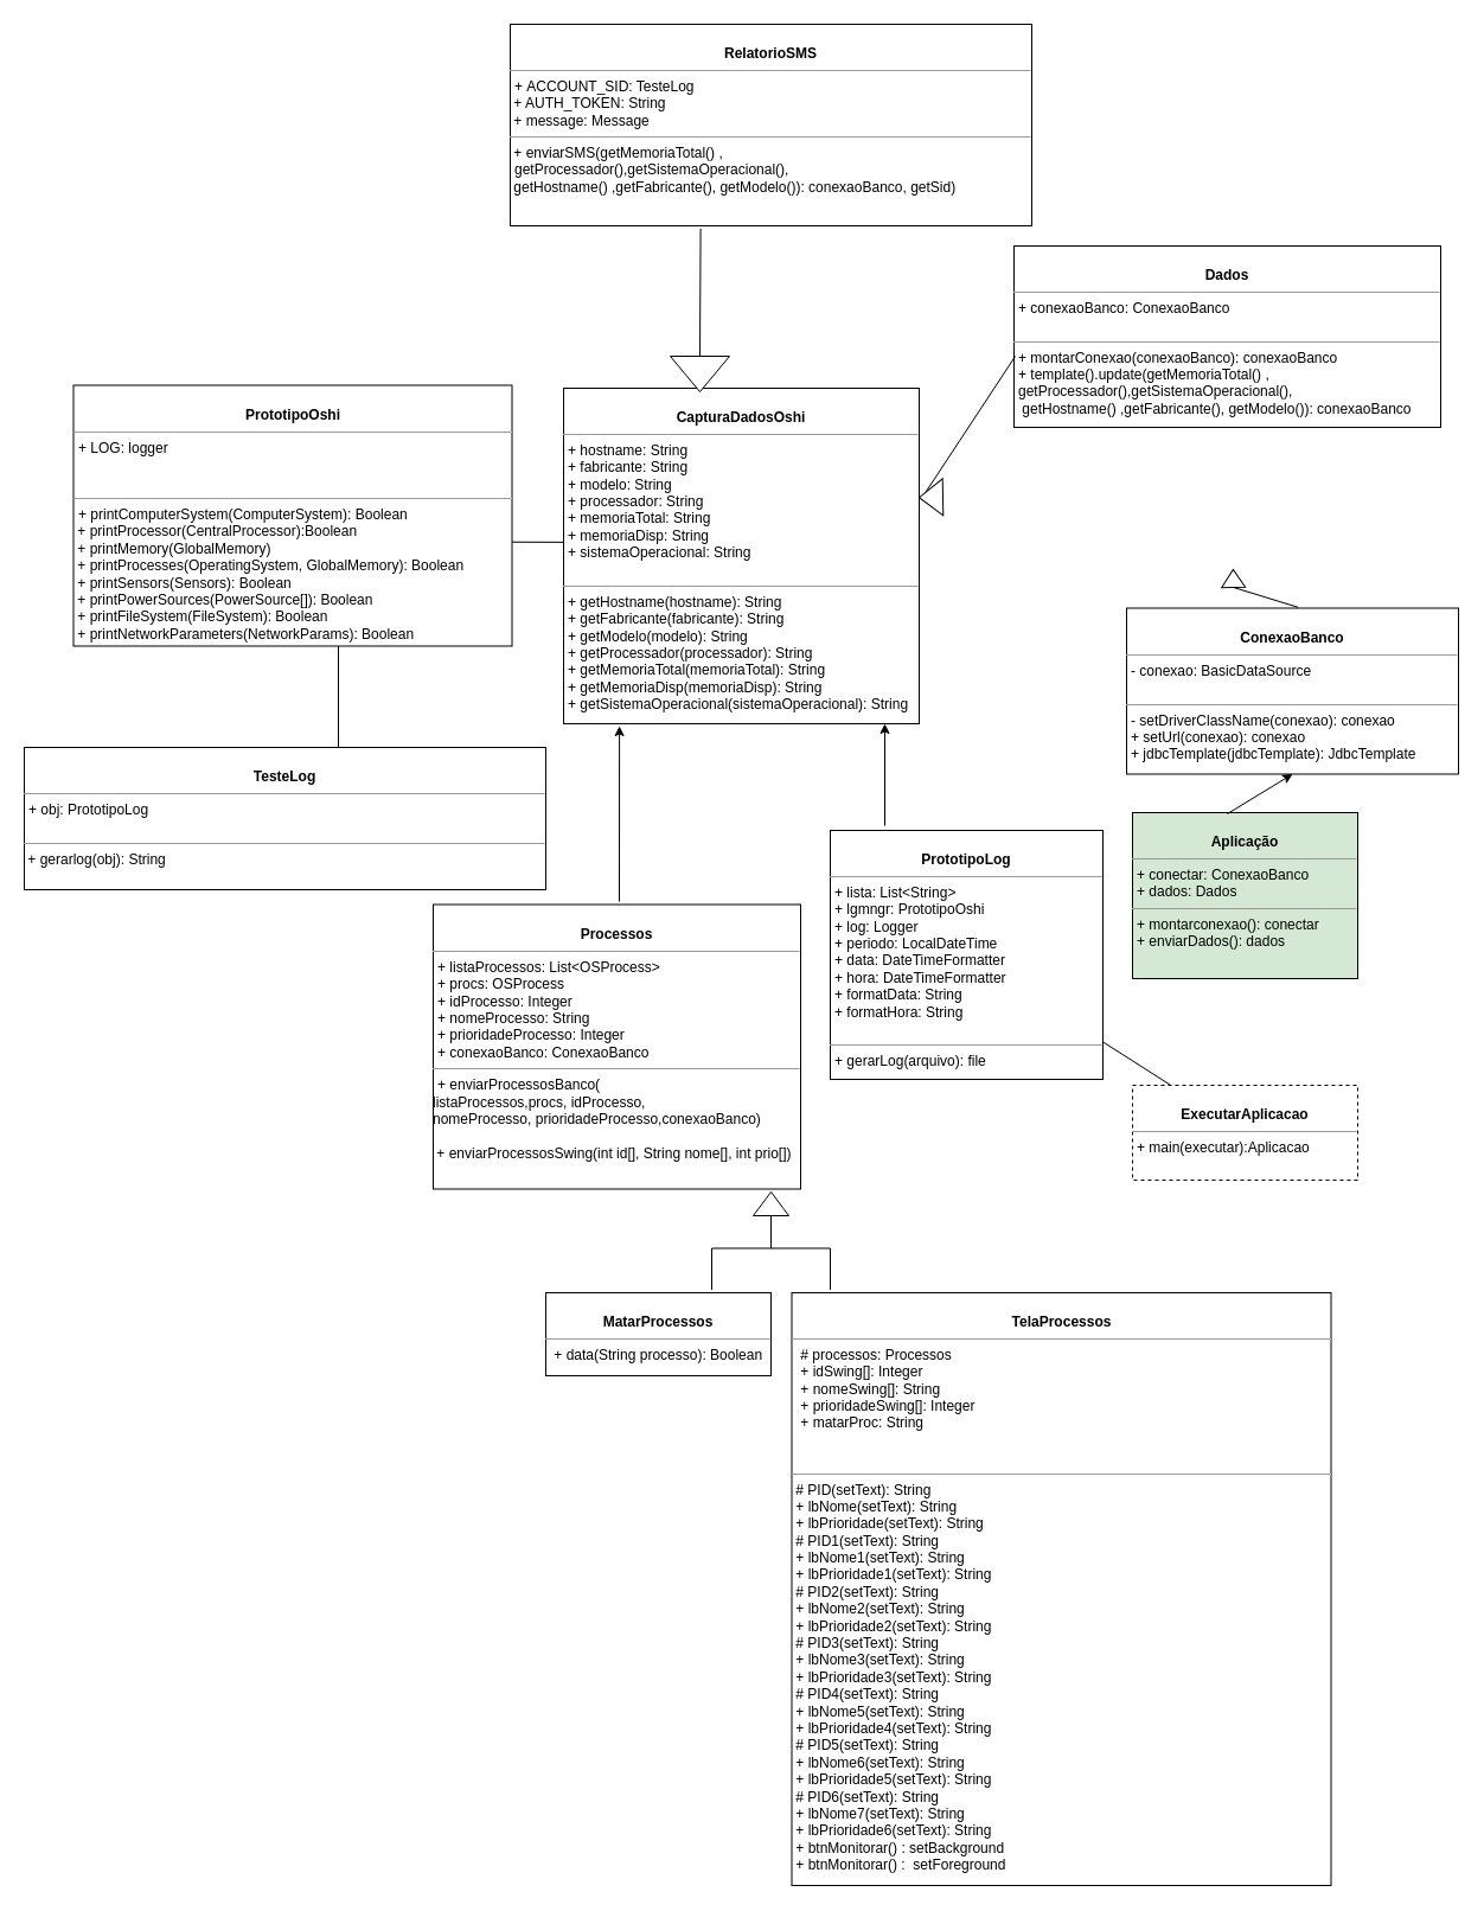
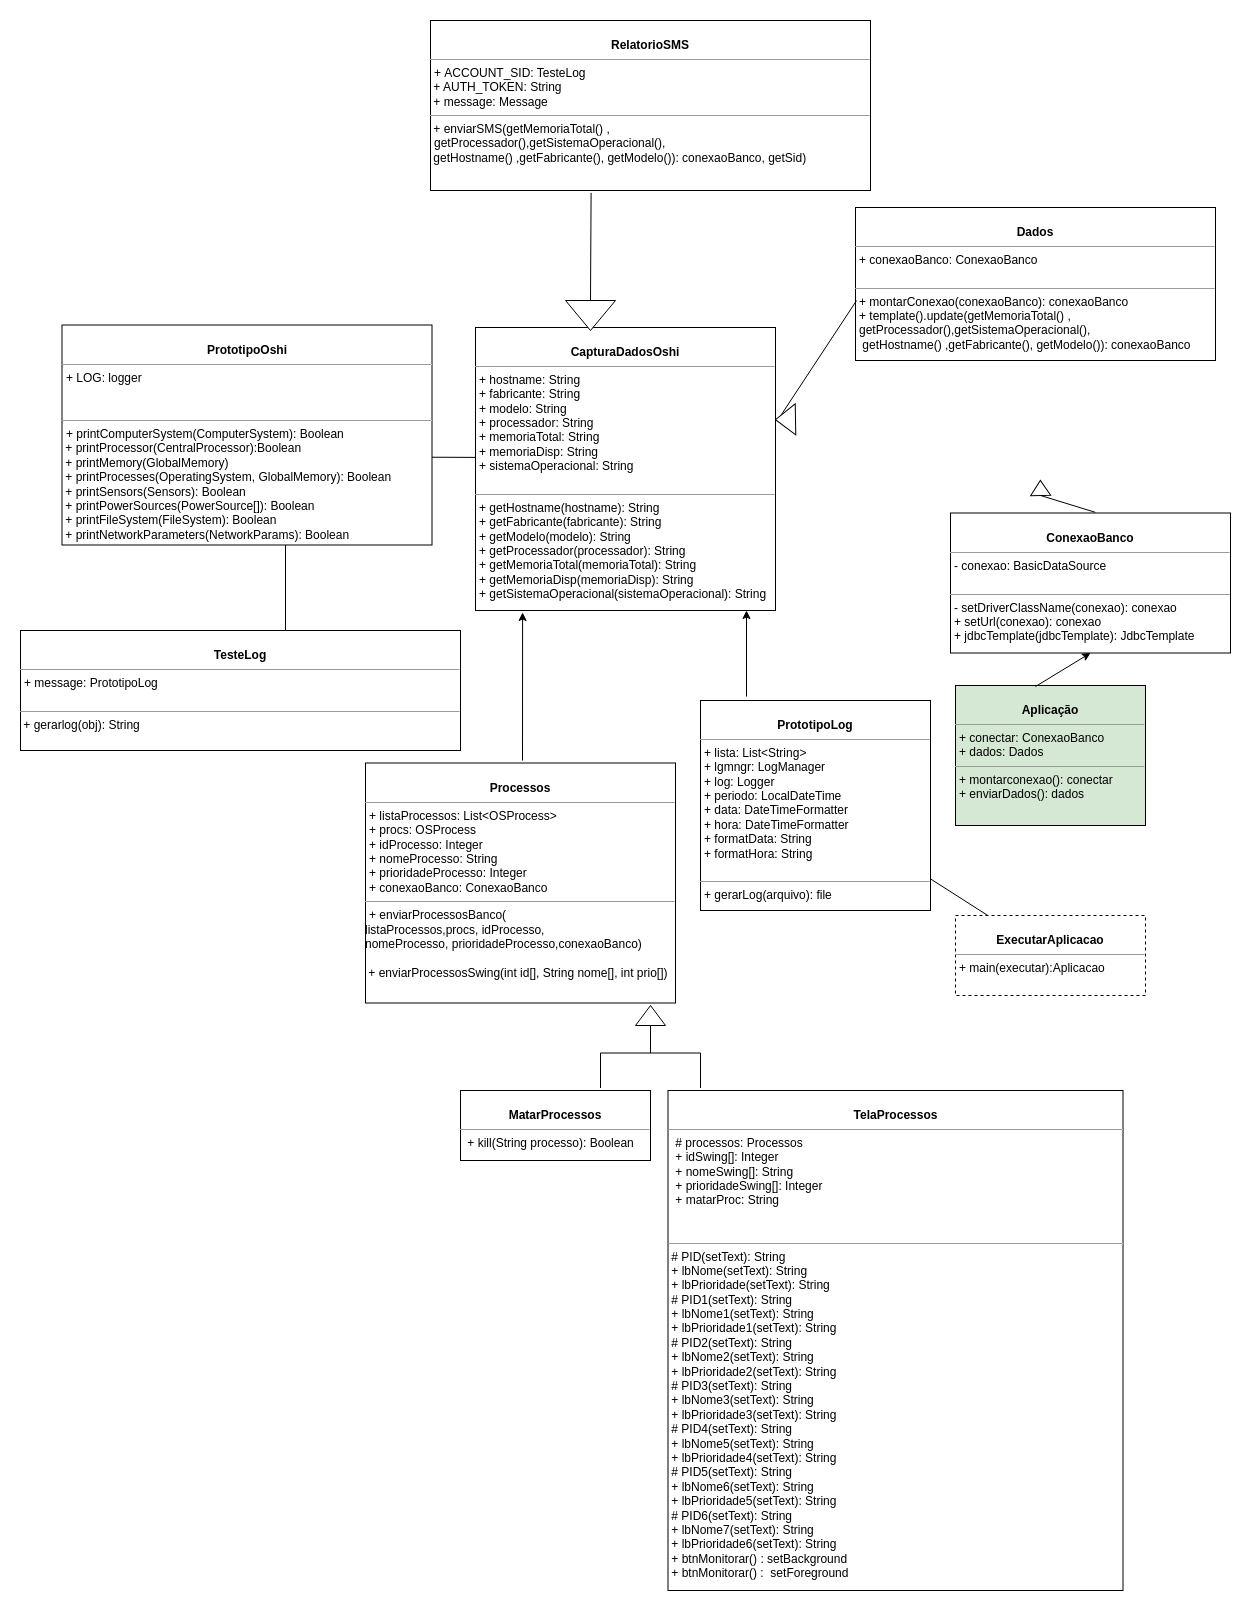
- <mxCell id="21" value="&lt;p style=&quot;margin: 0px ; margin-top: 4px ; text-align: center&quot;&gt;&lt;br&gt;&lt;b&gt;TesteLog&lt;/b&gt;&lt;/p&gt;&lt;hr size=&quot;1&quot;&gt;&lt;p style=&quot;margin: 0px ; margin-left: 4px&quot;&gt;+ obj:&amp;nbsp;PrototipoLog&lt;/p&gt;&lt;br&gt;&lt;hr size=&quot;1&quot;&gt;&lt;p style=&quot;margin: 0px ; margin-left: 4px&quot;&gt;&lt;/p&gt;&amp;nbsp;+ gerarlog(obj): String&amp;nbsp;" style="verticalAlign=top;align=left;overflow=fill;fontSize=12;fontFamily=Helvetica;html=1;rounded=0;shadow=0;comic=0;labelBackgroundColor=none;strokeWidth=1" vertex="1" parent="1"><mxGeometry x="20" y="630" width="440" height="120" as="geometry" /></mxCell>
+ <mxCell id="21" value="&lt;p style=&quot;margin: 0px ; margin-top: 4px ; text-align: center&quot;&gt;&lt;br&gt;&lt;b&gt;TesteLog&lt;/b&gt;&lt;/p&gt;&lt;hr size=&quot;1&quot;&gt;&lt;p style=&quot;margin: 0px ; margin-left: 4px&quot;&gt;+ message:&amp;nbsp;PrototipoLog&lt;/p&gt;&lt;br&gt;&lt;hr size=&quot;1&quot;&gt;&lt;p style=&quot;margin: 0px ; margin-left: 4px&quot;&gt;&lt;/p&gt;&amp;nbsp;+ gerarlog(obj): String&amp;nbsp;" style="verticalAlign=top;align=left;overflow=fill;fontSize=12;fontFamily=Helvetica;html=1;rounded=0;shadow=0;comic=0;labelBackgroundColor=none;strokeWidth=1" vertex="1" parent="1"><mxGeometry x="20" y="630" width="440" height="120" as="geometry" /></mxCell>
- <mxCell id="11" value="&lt;p style=&quot;margin: 0px ; margin-top: 4px ; text-align: center&quot;&gt;&lt;br&gt;&lt;b&gt;PrototipoLog&lt;/b&gt;&lt;/p&gt;&lt;hr size=&quot;1&quot;&gt;&lt;p style=&quot;margin: 0px ; margin-left: 4px&quot;&gt;+ lista: List&amp;lt;String&amp;gt;&lt;/p&gt;&lt;p style=&quot;margin: 0px ; margin-left: 4px&quot;&gt;+ lgmngr: PrototipoOshi&lt;/p&gt;&lt;p style=&quot;margin: 0px ; margin-left: 4px&quot;&gt;+&amp;nbsp;log:&amp;nbsp;Logger&lt;/p&gt;&lt;p style=&quot;margin: 0px ; margin-left: 4px&quot;&gt;+&amp;nbsp;periodo:&amp;nbsp;LocalDateTime&lt;/p&gt;&lt;p style=&quot;margin: 0px ; margin-left: 4px&quot;&gt;+&amp;nbsp;data:&amp;nbsp;DateTimeFormatter&lt;/p&gt;&lt;p style=&quot;margin: 0px ; margin-left: 4px&quot;&gt;+&amp;nbsp;hora: DateTimeFormatter&lt;/p&gt;&lt;p style=&quot;margin: 0px ; margin-left: 4px&quot;&gt;+&amp;nbsp;formatData:&amp;nbsp;String&lt;/p&gt;&lt;p style=&quot;margin: 0px ; margin-left: 4px&quot;&gt;+&amp;nbsp;formatHora:&amp;nbsp;String&lt;/p&gt;&lt;p style=&quot;margin: 0px ; margin-left: 4px&quot;&gt;&lt;br&gt;&lt;/p&gt;&lt;hr size=&quot;1&quot;&gt;&lt;p style=&quot;margin: 0px ; margin-left: 4px&quot;&gt;+&amp;nbsp;gerarLog(arquivo): file&lt;/p&gt;" style="verticalAlign=top;align=left;overflow=fill;fontSize=12;fontFamily=Helvetica;html=1;rounded=0;shadow=0;comic=0;labelBackgroundColor=none;strokeWidth=1" parent="1" vertex="1"><mxGeometry x="700" y="700" width="230" height="210" as="geometry" /></mxCell>
+ <mxCell id="11" value="&lt;p style=&quot;margin: 0px ; margin-top: 4px ; text-align: center&quot;&gt;&lt;br&gt;&lt;b&gt;PrototipoLog&lt;/b&gt;&lt;/p&gt;&lt;hr size=&quot;1&quot;&gt;&lt;p style=&quot;margin: 0px ; margin-left: 4px&quot;&gt;+ lista: List&amp;lt;String&amp;gt;&lt;/p&gt;&lt;p style=&quot;margin: 0px ; margin-left: 4px&quot;&gt;+ lgmngr: LogManager&lt;/p&gt;&lt;p style=&quot;margin: 0px ; margin-left: 4px&quot;&gt;+&amp;nbsp;log:&amp;nbsp;Logger&lt;/p&gt;&lt;p style=&quot;margin: 0px ; margin-left: 4px&quot;&gt;+&amp;nbsp;periodo:&amp;nbsp;LocalDateTime&lt;/p&gt;&lt;p style=&quot;margin: 0px ; margin-left: 4px&quot;&gt;+&amp;nbsp;data:&amp;nbsp;DateTimeFormatter&lt;/p&gt;&lt;p style=&quot;margin: 0px ; margin-left: 4px&quot;&gt;+&amp;nbsp;hora: DateTimeFormatter&lt;/p&gt;&lt;p style=&quot;margin: 0px ; margin-left: 4px&quot;&gt;+&amp;nbsp;formatData:&amp;nbsp;String&lt;/p&gt;&lt;p style=&quot;margin: 0px ; margin-left: 4px&quot;&gt;+&amp;nbsp;formatHora:&amp;nbsp;String&lt;/p&gt;&lt;p style=&quot;margin: 0px ; margin-left: 4px&quot;&gt;&lt;br&gt;&lt;/p&gt;&lt;hr size=&quot;1&quot;&gt;&lt;p style=&quot;margin: 0px ; margin-left: 4px&quot;&gt;+&amp;nbsp;gerarLog(arquivo): file&lt;/p&gt;" style="verticalAlign=top;align=left;overflow=fill;fontSize=12;fontFamily=Helvetica;html=1;rounded=0;shadow=0;comic=0;labelBackgroundColor=none;strokeWidth=1" parent="1" vertex="1"><mxGeometry x="700" y="700" width="230" height="210" as="geometry" /></mxCell>
- <mxCell id="2" value="&lt;p style=&quot;margin: 0px ; margin-top: 4px ; text-align: center&quot;&gt;&lt;br&gt;&lt;b&gt;MatarProcessos&lt;/b&gt;&lt;/p&gt;&lt;hr size=&quot;1&quot;&gt;&lt;p style=&quot;margin: 0px ; margin-left: 4px&quot;&gt;&lt;/p&gt;&lt;p style=&quot;margin: 0px ; margin-left: 4px&quot;&gt;&amp;nbsp;+ data(String processo): Boolean&lt;br&gt;&lt;br&gt;&lt;/p&gt;" style="verticalAlign=top;align=left;overflow=fill;fontSize=12;fontFamily=Helvetica;html=1;rounded=0;shadow=0;comic=0;labelBackgroundColor=none;strokeWidth=1" parent="1" vertex="1"><mxGeometry x="460" y="1090" width="190" height="70" as="geometry" /></mxCell>
+ <mxCell id="2" value="&lt;p style=&quot;margin: 0px ; margin-top: 4px ; text-align: center&quot;&gt;&lt;br&gt;&lt;b&gt;MatarProcessos&lt;/b&gt;&lt;/p&gt;&lt;hr size=&quot;1&quot;&gt;&lt;p style=&quot;margin: 0px ; margin-left: 4px&quot;&gt;&lt;/p&gt;&lt;p style=&quot;margin: 0px ; margin-left: 4px&quot;&gt;&amp;nbsp;+ kill(String processo): Boolean&lt;br&gt;&lt;br&gt;&lt;/p&gt;" style="verticalAlign=top;align=left;overflow=fill;fontSize=12;fontFamily=Helvetica;html=1;rounded=0;shadow=0;comic=0;labelBackgroundColor=none;strokeWidth=1" parent="1" vertex="1"><mxGeometry x="460" y="1090" width="190" height="70" as="geometry" /></mxCell>
